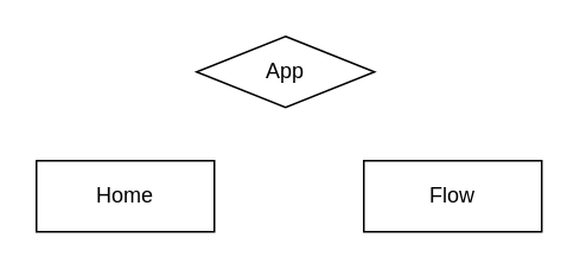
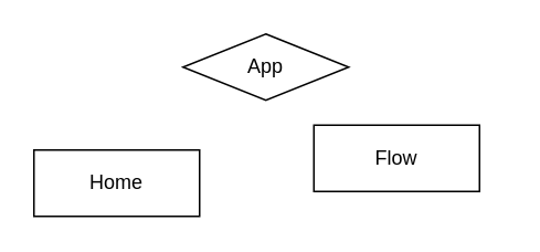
- <mxCell id="4" value="Flow" style="whiteSpace=wrap;html=1;" vertex="1" parent="1"><mxGeometry x="204" y="90" width="100" height="40" as="geometry" /></mxCell>
+ <mxCell id="4" value="Flow" style="whiteSpace=wrap;html=1;" vertex="1" parent="1"><mxGeometry x="189" y="75" width="100" height="40" as="geometry" /></mxCell>
